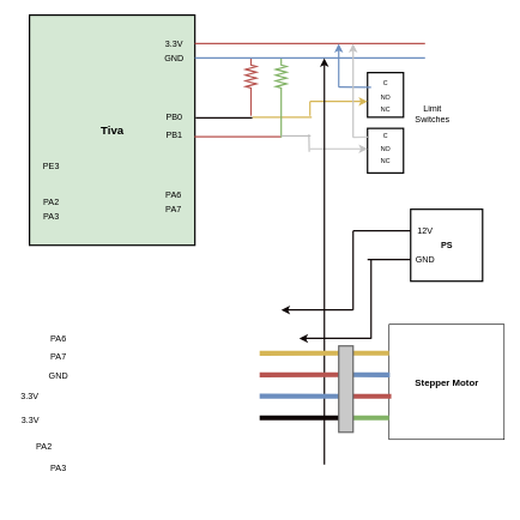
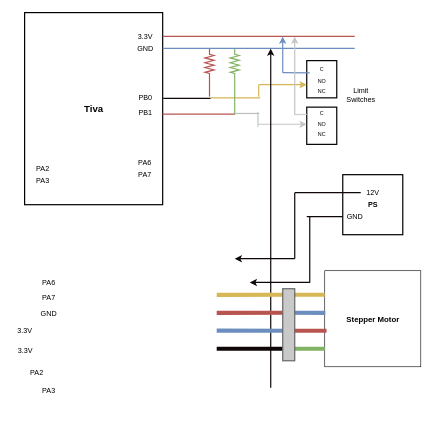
- <mxCell id="2" value="Tiva" style="rounded=0;whiteSpace=wrap;html=1;strokeWidth=2;fontSize=16;fontStyle=1;fillColor=#d5e8d4;" vertex="1" parent="1"><mxGeometry x="40.5" y="20.5" width="230" height="320" as="geometry" /></mxCell>
+ <mxCell id="2" value="Tiva" style="rounded=0;whiteSpace=wrap;html=1;strokeWidth=2;fontSize=16;fontStyle=1" vertex="1" parent="1"><mxGeometry x="40.5" y="20.5" width="230" height="320" as="geometry" /></mxCell>
- <mxCell id="11" value="PE3" style="text;html=1;strokeColor=none;fillColor=none;align=center;verticalAlign=middle;whiteSpace=wrap;rounded=0;" vertex="1" parent="1"><mxGeometry x="50.5" y="220.5" width="40" height="20" as="geometry" /></mxCell>
- <mxCell id="55" value="12V" style="text;html=1;strokeColor=none;fillColor=none;align=center;verticalAlign=middle;whiteSpace=wrap;rounded=0;" vertex="1" parent="1"><mxGeometry x="570.5" y="310.5" width="40" height="20" as="geometry" /></mxCell>
+ <mxCell id="55" value="12V" style="text;html=1;strokeColor=none;fillColor=none;align=center;verticalAlign=middle;whiteSpace=wrap;rounded=0;" vertex="1" parent="1"><mxGeometry x="600.5" y="310.5" width="40" height="20" as="geometry" /></mxCell>
